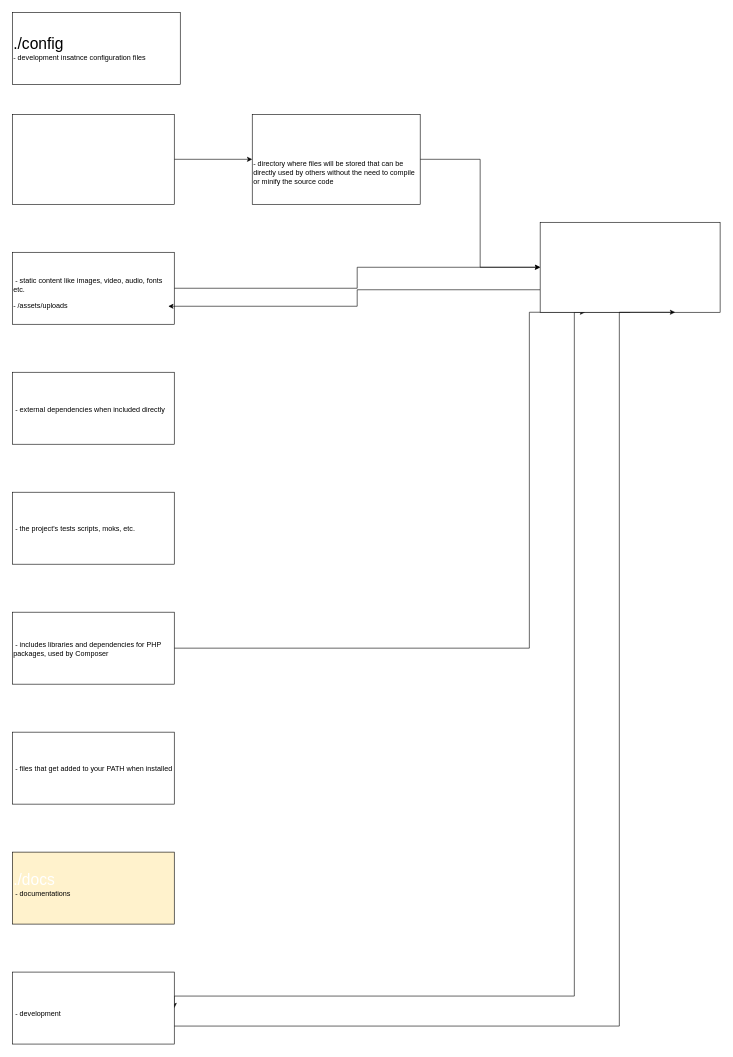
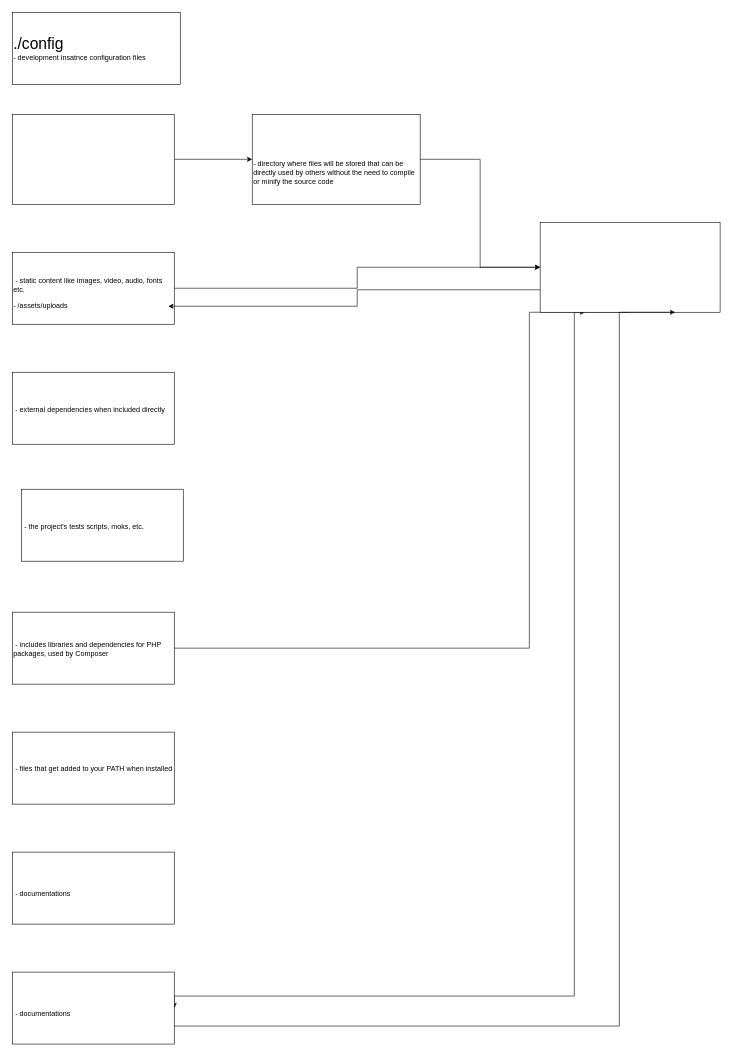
- <mxCell id="10" value="&lt;font style=&quot;color: rgb(255 , 255 , 255) ; font-size: 26px&quot;&gt;./test&lt;/font&gt;&lt;br style=&quot;color: rgb(255 , 255 , 255)&quot;&gt;&lt;div&gt;&amp;nbsp;- the project's tests scripts, moks, etc.&lt;br&gt;&lt;/div&gt;&lt;div&gt;&lt;br&gt;&lt;/div&gt;&lt;span style=&quot;color: rgb(255 , 255 , 255)&quot;&gt;&lt;br&gt;&lt;/span&gt;" style="rounded=0;whiteSpace=wrap;html=1;align=left;" parent="1" vertex="1"><mxGeometry x="20" y="820" width="270" height="120" as="geometry" /></mxCell>
+ <mxCell id="10" value="&lt;font style=&quot;color: rgb(255 , 255 , 255) ; font-size: 26px&quot;&gt;./test&lt;/font&gt;&lt;br style=&quot;color: rgb(255 , 255 , 255)&quot;&gt;&lt;div&gt;&amp;nbsp;- the project's tests scripts, moks, etc.&lt;br&gt;&lt;/div&gt;&lt;div&gt;&lt;br&gt;&lt;/div&gt;&lt;span style=&quot;color: rgb(255 , 255 , 255)&quot;&gt;&lt;br&gt;&lt;/span&gt;" style="rounded=0;whiteSpace=wrap;html=1;align=left;" parent="1" vertex="1"><mxGeometry x="35" y="815" width="270" height="120" as="geometry" /></mxCell>
- <mxCell id="14" value="&lt;font style=&quot;color: rgb(255 , 255 , 255) ; font-size: 26px&quot;&gt;./docs&lt;/font&gt;&lt;br style=&quot;color: rgb(255 , 255 , 255)&quot;&gt;&lt;div&gt;&amp;nbsp;- documentations&lt;/div&gt;&lt;span style=&quot;color: rgb(255 , 255 , 255)&quot;&gt;&lt;br&gt;&lt;/span&gt;" style="rounded=0;whiteSpace=wrap;html=1;align=left;fillColor=#fff2cc;" parent="1" vertex="1"><mxGeometry x="20" y="1420" width="270" height="120" as="geometry" /></mxCell>
+ <mxCell id="14" value="&lt;font style=&quot;color: rgb(255 , 255 , 255) ; font-size: 26px&quot;&gt;./docs&lt;/font&gt;&lt;br style=&quot;color: rgb(255 , 255 , 255)&quot;&gt;&lt;div&gt;&amp;nbsp;- documentations&lt;/div&gt;&lt;span style=&quot;color: rgb(255 , 255 , 255)&quot;&gt;&lt;br&gt;&lt;/span&gt;" style="rounded=0;whiteSpace=wrap;html=1;align=left;" parent="1" vertex="1"><mxGeometry x="20" y="1420" width="270" height="120" as="geometry" /></mxCell>
- <mxCell id="19" value="&lt;font style=&quot;color: rgb(255 , 255 , 255) ; font-size: 26px&quot;&gt;./db-backup&lt;/font&gt;&lt;br style=&quot;color: rgb(255 , 255 , 255)&quot;&gt;&lt;div&gt;&amp;nbsp;- development&lt;/div&gt;&lt;span style=&quot;color: rgb(255 , 255 , 255)&quot;&gt;&lt;br&gt;&lt;/span&gt;" style="rounded=0;whiteSpace=wrap;html=1;align=left;" parent="1" vertex="1"><mxGeometry x="20" y="1620" width="270" height="120" as="geometry" /></mxCell>
+ <mxCell id="19" value="&lt;font style=&quot;color: rgb(255 , 255 , 255) ; font-size: 26px&quot;&gt;./db-backup&lt;/font&gt;&lt;br style=&quot;color: rgb(255 , 255 , 255)&quot;&gt;&lt;div&gt;&amp;nbsp;- documentations&lt;/div&gt;&lt;span style=&quot;color: rgb(255 , 255 , 255)&quot;&gt;&lt;br&gt;&lt;/span&gt;" style="rounded=0;whiteSpace=wrap;html=1;align=left;" parent="1" vertex="1"><mxGeometry x="20" y="1620" width="270" height="120" as="geometry" /></mxCell>
